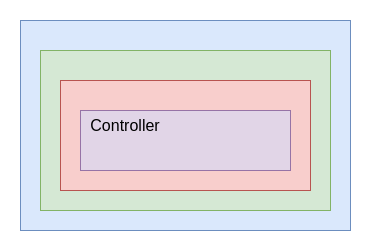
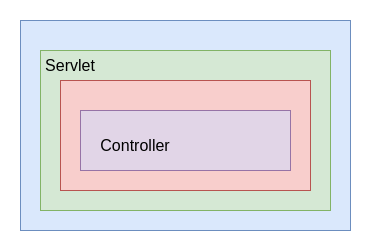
+ <mxCell id="4" value="Servlet" style="text;html=1;strokeColor=none;fillColor=none;align=center;verticalAlign=middle;whiteSpace=wrap;rounded=0;fontSize=16;" vertex="1" parent="1"><mxGeometry x="40" y="50" width="60" height="30" as="geometry" /></mxCell>
- <mxCell id="7" value="Controller" style="text;html=1;strokeColor=none;fillColor=none;align=center;verticalAlign=middle;whiteSpace=wrap;rounded=0;fontSize=16;" vertex="1" parent="1"><mxGeometry x="80" y="110" width="90" height="30" as="geometry" /></mxCell>
+ <mxCell id="7" value="Controller" style="text;html=1;strokeColor=none;fillColor=none;align=center;verticalAlign=middle;whiteSpace=wrap;rounded=0;fontSize=16;" vertex="1" parent="1"><mxGeometry x="90" y="130" width="90" height="30" as="geometry" /></mxCell>
